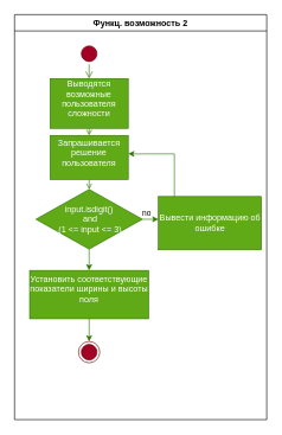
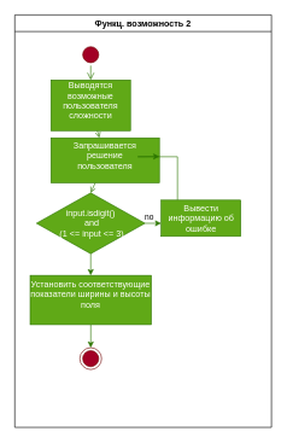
- <mxCell id="6" value="Запрашивается&#10;решение&#10;пользователя&#10;" style="fillColor=#60a917;fontColor=#ffffff;strokeColor=#2D7600;" parent="2" vertex="1"><mxGeometry x="50" y="170" width="110" height="62" as="geometry" /></mxCell>
+ <mxCell id="6" value="Запрашивается&#10;решение&#10;пользователя&#10;" style="fillColor=#60a917;fontColor=#ffffff;strokeColor=#2D7600;" parent="2" vertex="1"><mxGeometry x="50" y="170" width="150" height="62" as="geometry" /></mxCell>
- <mxCell id="15" value="Вывести информацию об ошибке" style="whiteSpace=wrap;fillColor=#60a917;fontColor=#ffffff;strokeColor=#2D7600;" parent="2" vertex="1"><mxGeometry x="202.5" y="256" width="145" height="75" as="geometry" /></mxCell>
+ <mxCell id="15" value="Вывести информацию об ошибке" style="whiteSpace=wrap;fillColor=#60a917;fontColor=#ffffff;strokeColor=#2D7600;" parent="2" vertex="1"><mxGeometry x="202.5" y="256" width="110" height="50" as="geometry" /></mxCell>
